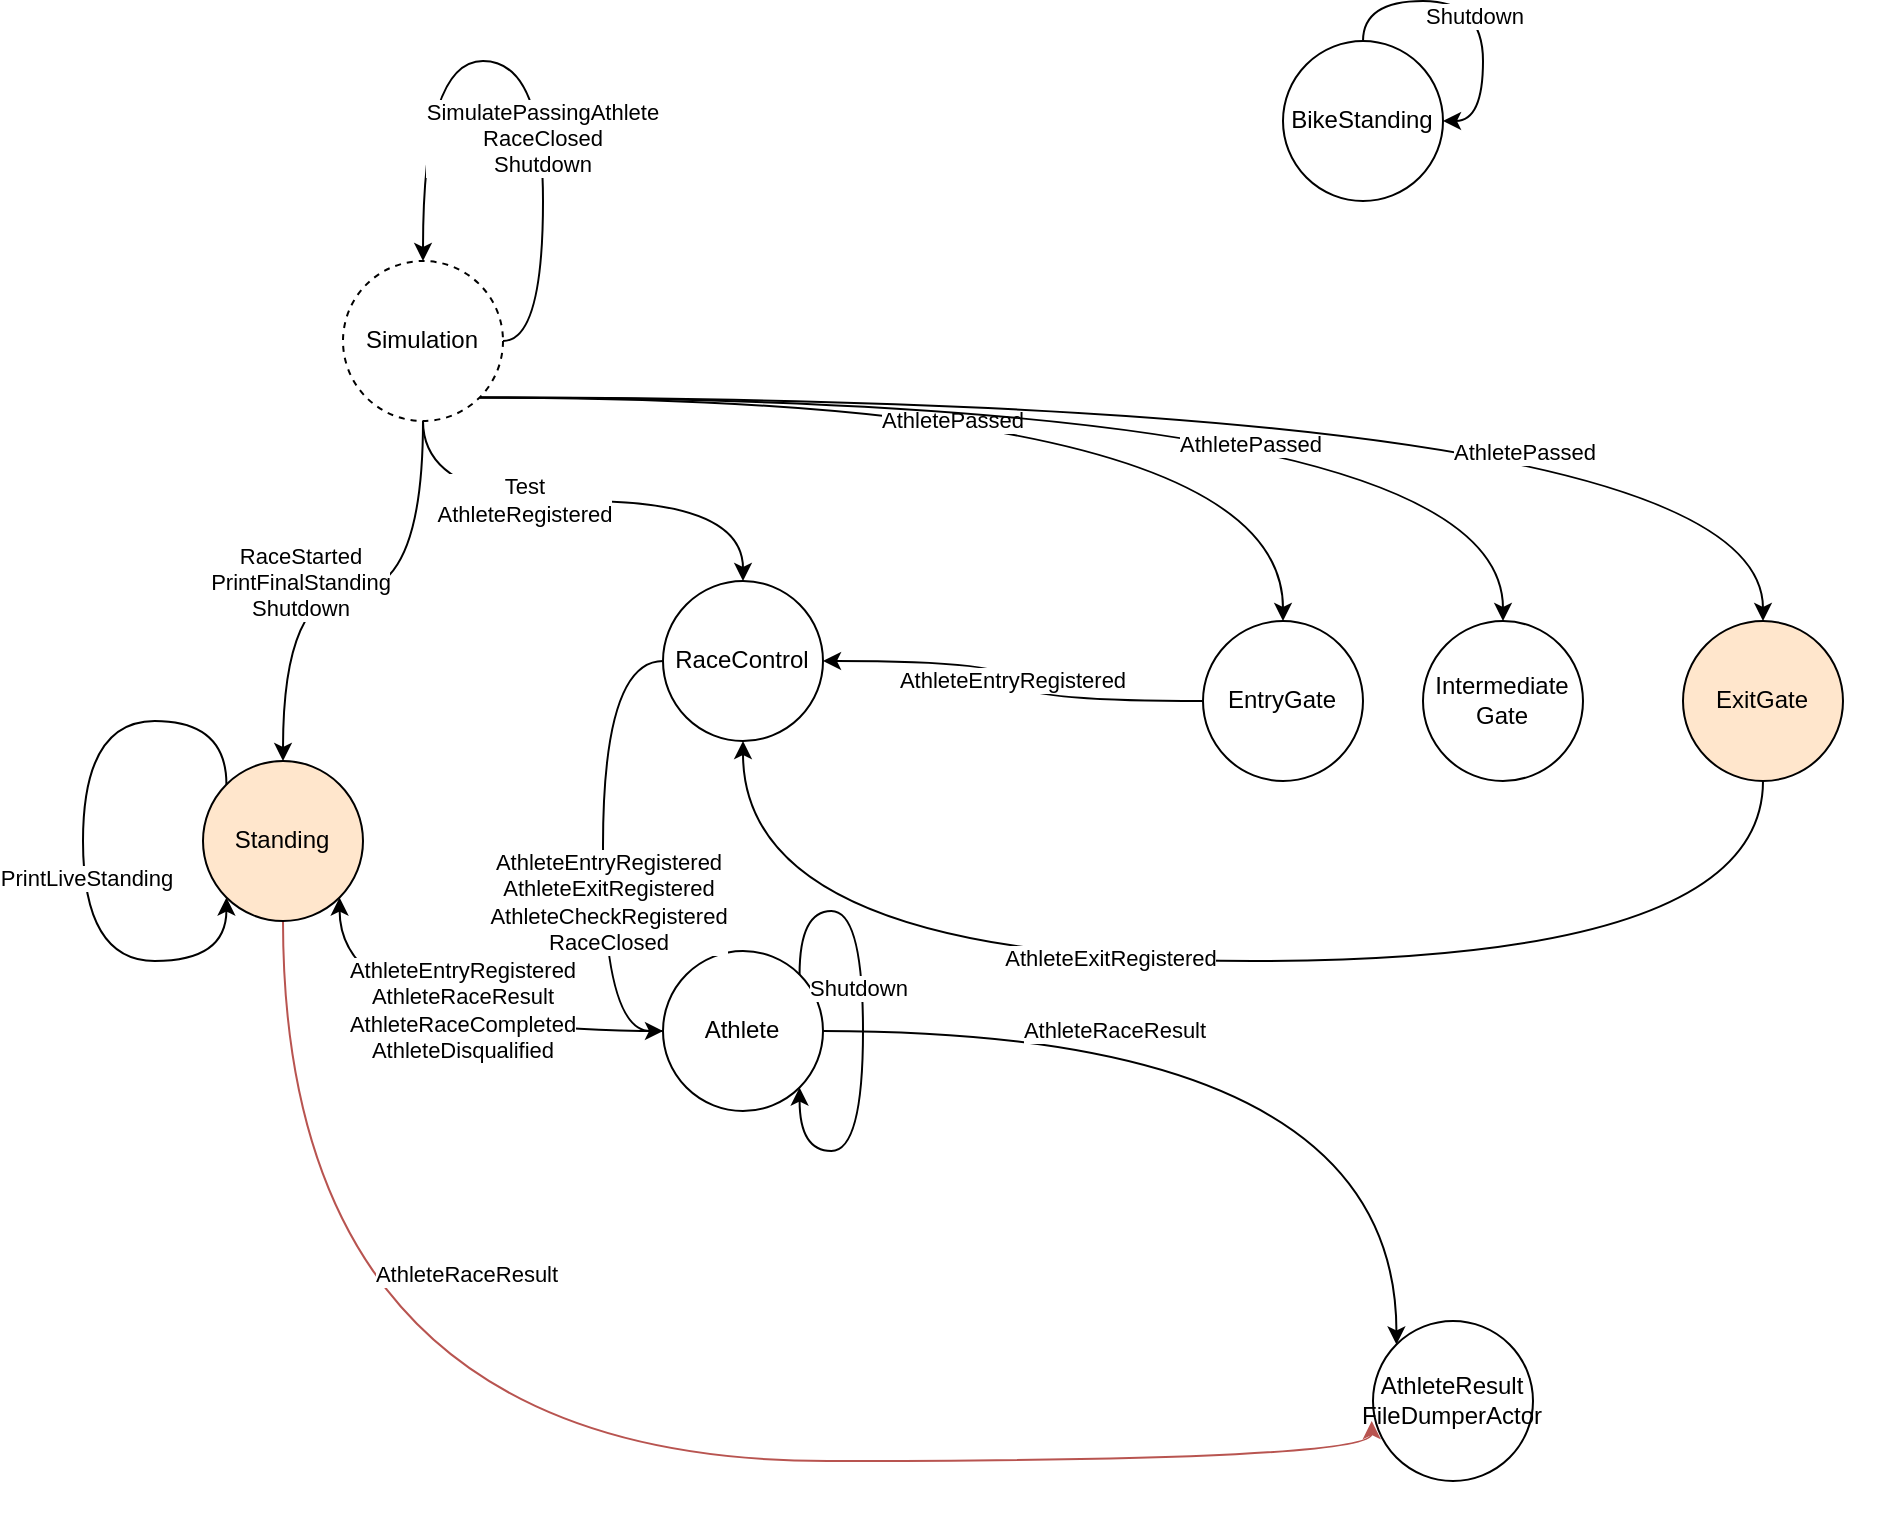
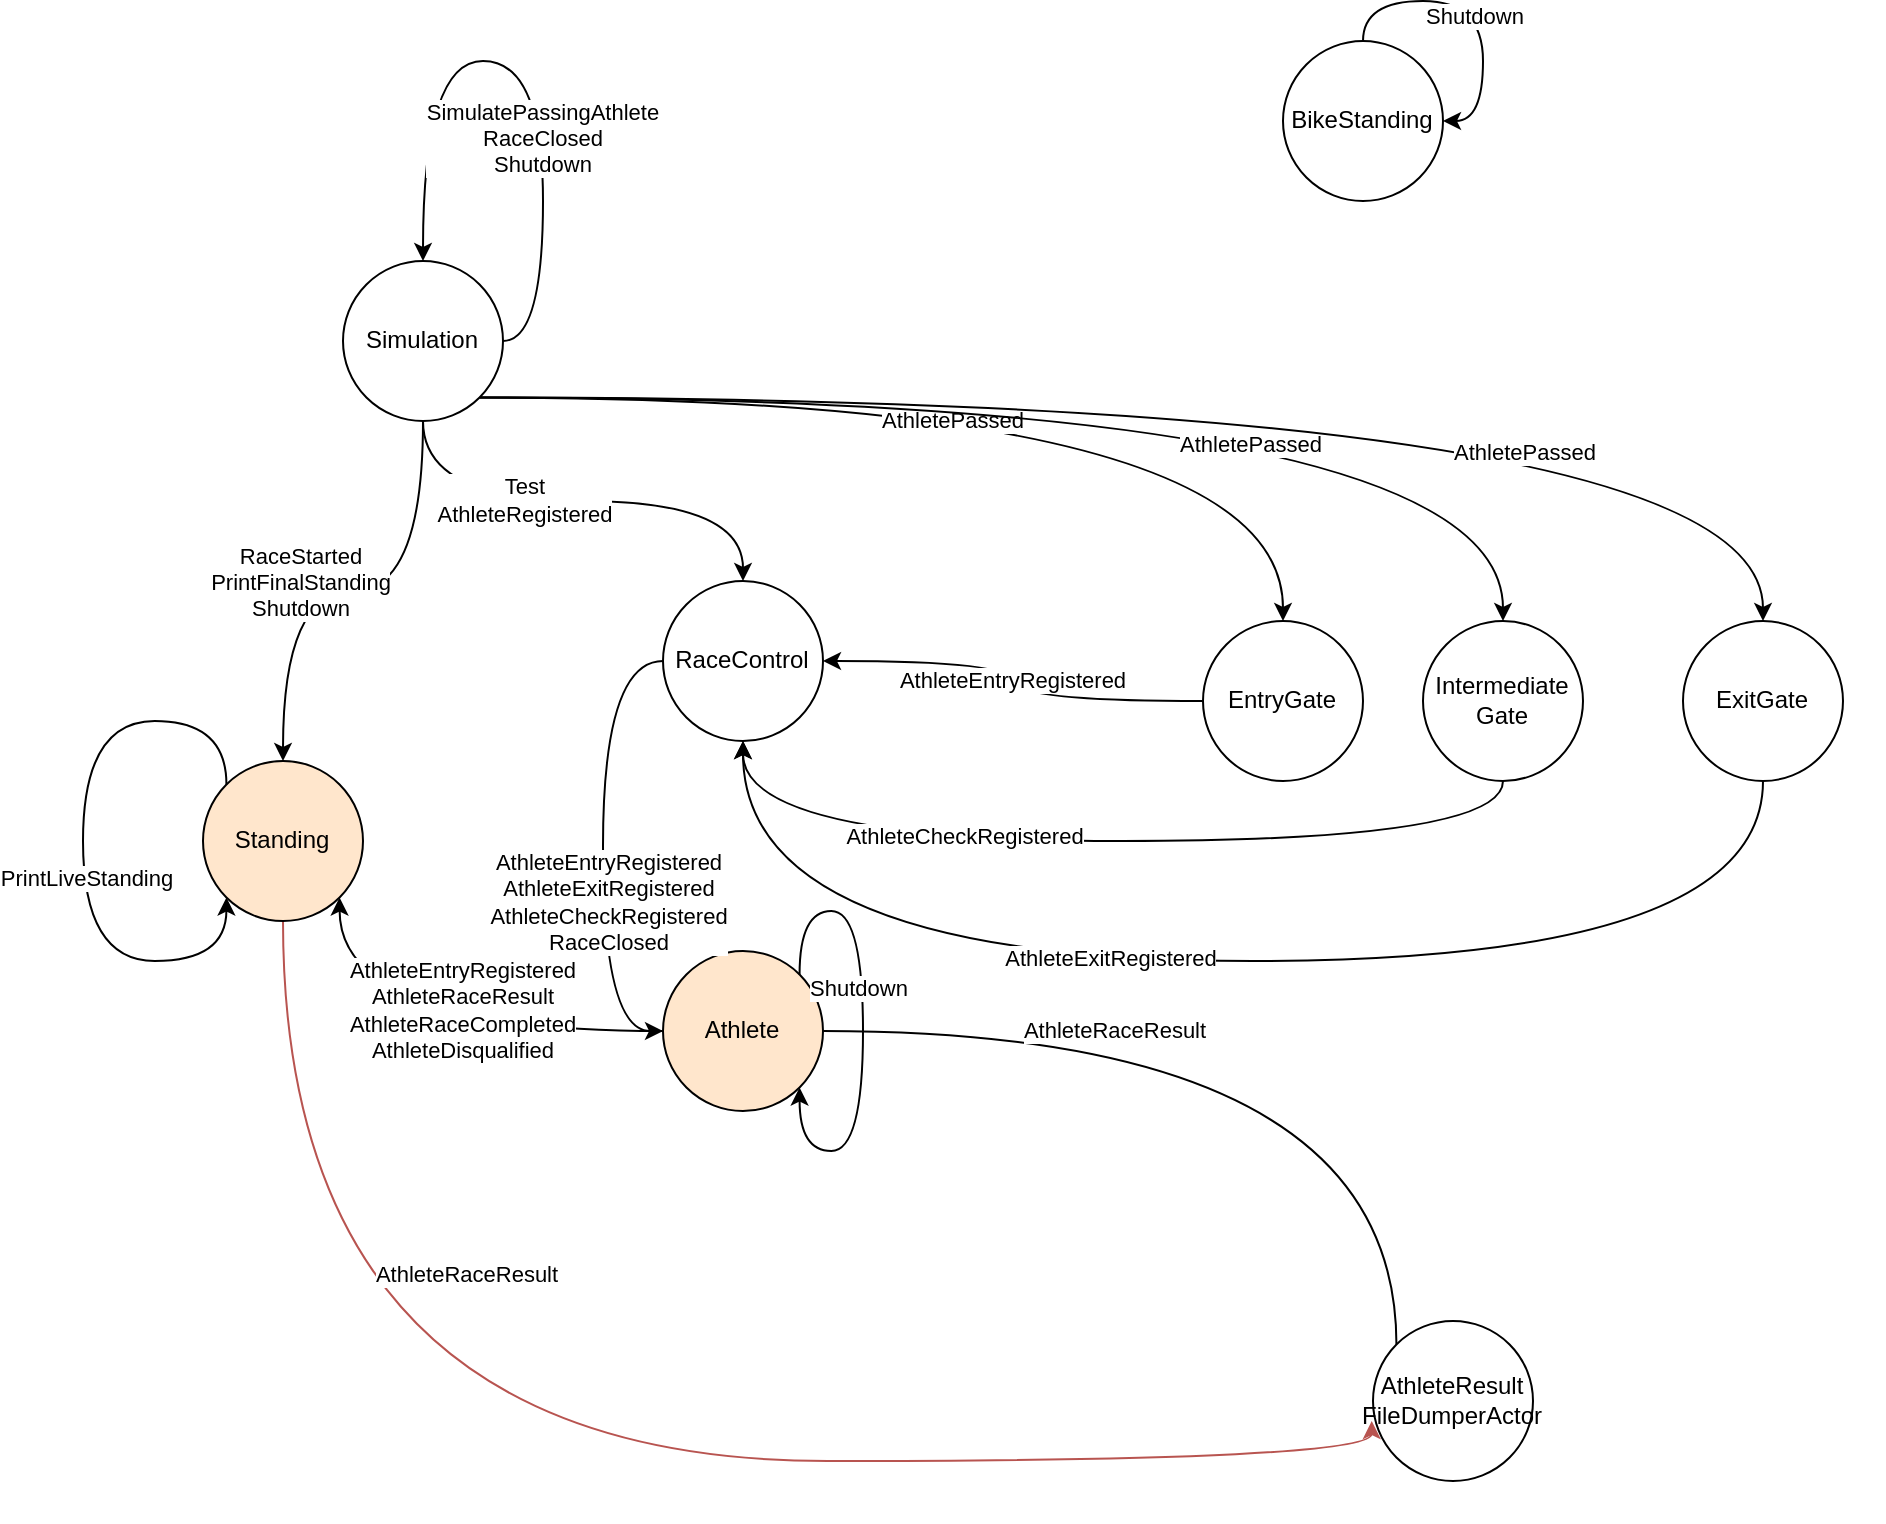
- <mxCell id="29" value="Simulation" style="ellipse;whiteSpace=wrap;html=1;aspect=fixed;dashed=1;" vertex="1" parent="1"><mxGeometry x="150" y="130" width="80" height="80" as="geometry" /></mxCell>
+ <mxCell id="29" value="Simulation" style="ellipse;whiteSpace=wrap;html=1;aspect=fixed;" vertex="1" parent="1"><mxGeometry x="150" y="130" width="80" height="80" as="geometry" /></mxCell>
- <mxCell id="12" value="ExitGate" style="ellipse;whiteSpace=wrap;html=1;aspect=fixed;fillColor=#ffe6cc;" vertex="1" parent="1"><mxGeometry x="820" y="310" width="80" height="80" as="geometry" /></mxCell>
+ <mxCell id="12" value="ExitGate" style="ellipse;whiteSpace=wrap;html=1;aspect=fixed;" vertex="1" parent="1"><mxGeometry x="820" y="310" width="80" height="80" as="geometry" /></mxCell>
+ <mxCell id="13" style="edgeStyle=orthogonalEdgeStyle;curved=1;rounded=0;orthogonalLoop=1;jettySize=auto;html=1;entryX=0.5;entryY=1;entryDx=0;entryDy=0;" edge="1" parent="1" source="15" target="18"><mxGeometry relative="1" as="geometry"><Array as="points"><mxPoint x="730" y="420" /><mxPoint x="350" y="420" /></Array></mxGeometry></mxCell>
+ <mxCell id="14" value="AthleteCheckRegistered" style="edgeLabel;html=1;align=center;verticalAlign=middle;resizable=0;points=[];" vertex="1" connectable="0" parent="13"><mxGeometry x="0.306" y="-3" relative="1" as="geometry"><mxPoint as="offset" /></mxGeometry></mxCell>
- <mxCell id="6" value="Athlete" style="ellipse;whiteSpace=wrap;html=1;aspect=fixed;" vertex="1" parent="1"><mxGeometry x="310" y="475" width="80" height="80" as="geometry" /></mxCell>
+ <mxCell id="6" value="Athlete" style="ellipse;whiteSpace=wrap;html=1;aspect=fixed;fillColor=#ffe6cc;" vertex="1" parent="1"><mxGeometry x="310" y="475" width="80" height="80" as="geometry" /></mxCell>
- <mxCell id="2" style="edgeStyle=orthogonalEdgeStyle;curved=1;rounded=0;orthogonalLoop=1;jettySize=auto;html=1;entryX=0;entryY=0;entryDx=0;entryDy=0;" edge="1" parent="1" source="6" target="35"><mxGeometry relative="1" as="geometry" /></mxCell>
+ <mxCell id="2" style="edgeStyle=orthogonalEdgeStyle;curved=1;rounded=0;orthogonalLoop=1;jettySize=auto;html=1;entryX=0;entryY=0;entryDx=0;entryDy=0;endArrow=none;" edge="1" parent="1" source="6" target="35"><mxGeometry relative="1" as="geometry" /></mxCell>
